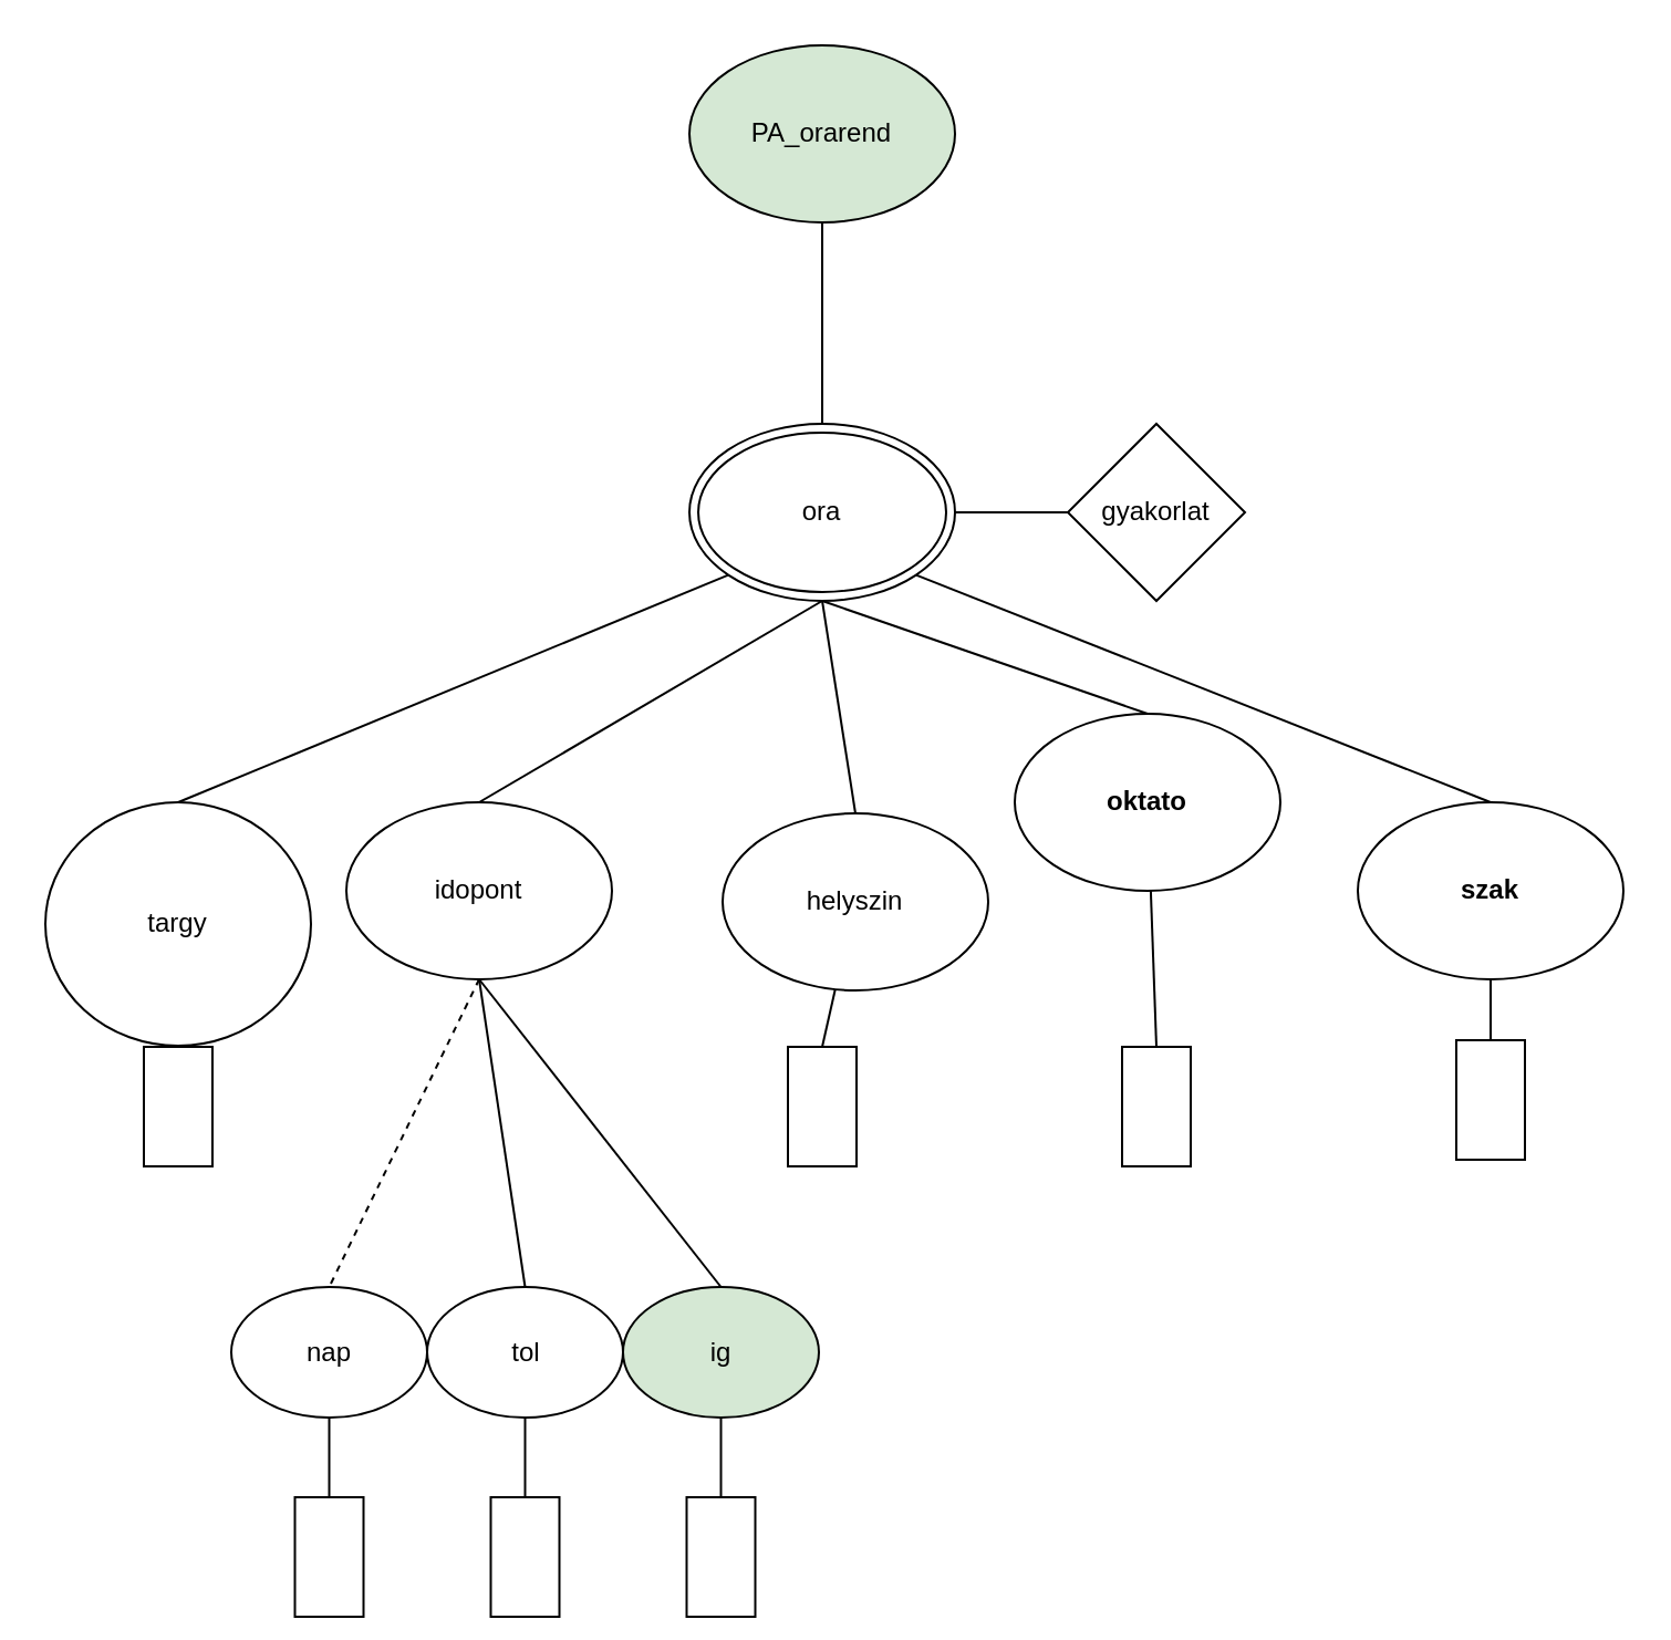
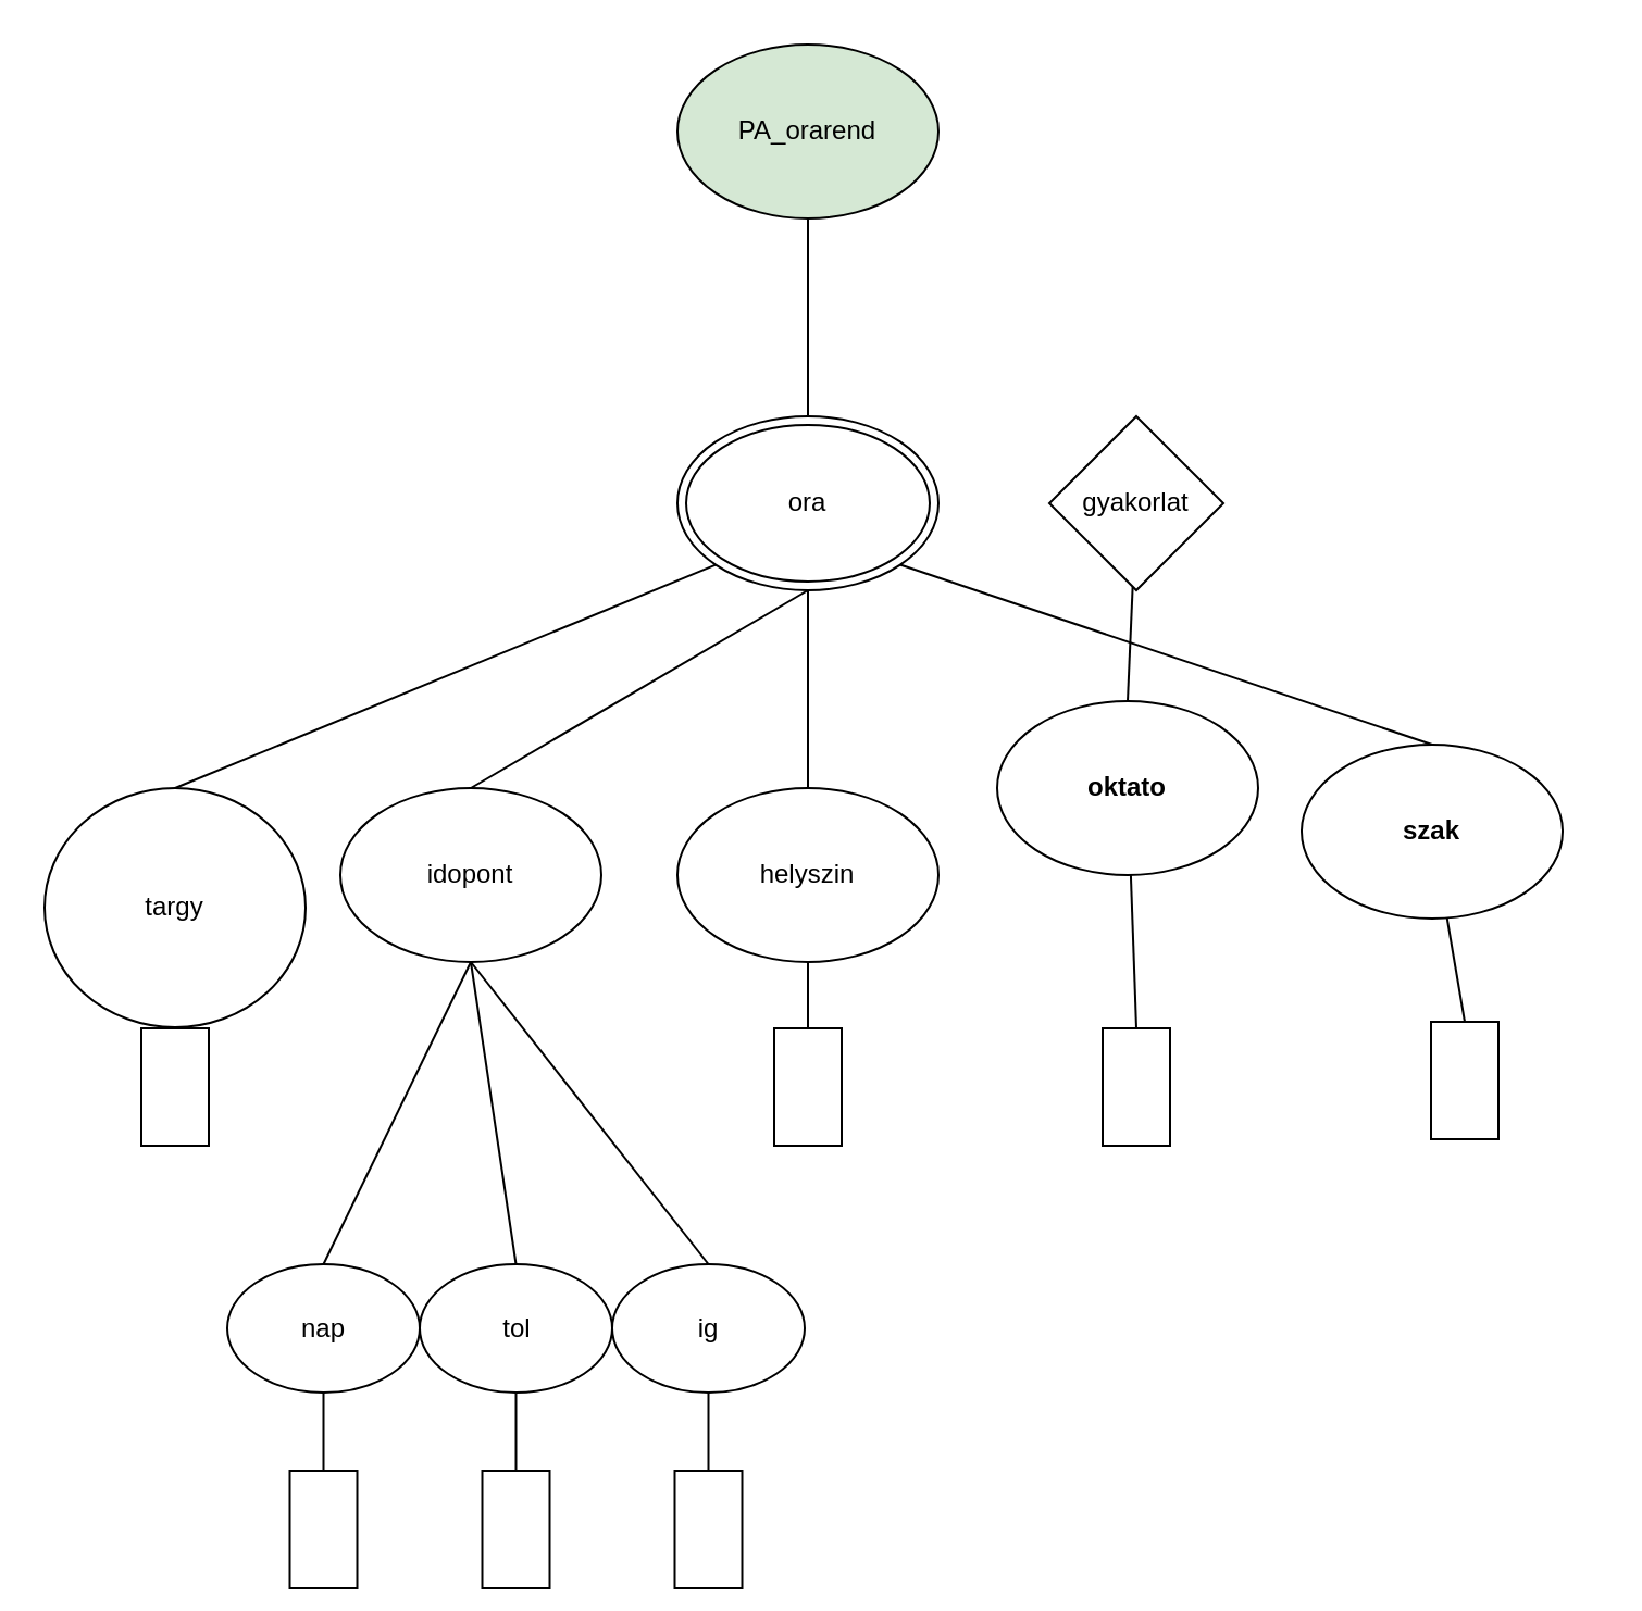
- <mxCell id="34" value="" style="endArrow=none;html=1;rounded=0;fontSize=12;startSize=8;endSize=8;curved=1;exitX=0;exitY=0.5;exitDx=0;exitDy=0;entryX=1;entryY=0.5;entryDx=0;entryDy=0;" edge="1" parent="1" source="33" target="2"><mxGeometry width="50" height="50" relative="1" as="geometry"><mxPoint x="319" y="385" as="sourcePoint" /><mxPoint x="369" y="335" as="targetPoint" /></mxGeometry></mxCell>
- <mxCell id="11" value="" style="endArrow=none;html=1;rounded=0;fontSize=12;startSize=8;endSize=8;curved=1;exitX=0.5;exitY=0;exitDx=0;exitDy=0;entryX=0.5;entryY=1;entryDx=0;entryDy=0;" edge="1" parent="1" source="6" target="2"><mxGeometry width="50" height="50" relative="1" as="geometry"><mxPoint x="560" y="380" as="sourcePoint" /><mxPoint x="610" y="330" as="targetPoint" /></mxGeometry></mxCell>
+ <mxCell id="11" value="" style="endArrow=none;html=1;rounded=0;fontSize=12;startSize=8;endSize=8;curved=1;exitX=0.5;exitY=0;exitDx=0;exitDy=0;" edge="1" parent="1" source="6" target="33"><mxGeometry width="50" height="50" relative="1" as="geometry"><mxPoint x="560" y="380" as="sourcePoint" /><mxPoint x="610" y="330" as="targetPoint" /></mxGeometry></mxCell>
- <mxCell id="7" value="szak" style="ellipse;whiteSpace=wrap;html=1;fontStyle=1" vertex="1" parent="1"><mxGeometry x="613" y="362" width="120" height="80" as="geometry" /></mxCell>
+ <mxCell id="7" value="szak" style="ellipse;whiteSpace=wrap;html=1;fontStyle=1" vertex="1" parent="1"><mxGeometry x="598" y="342" width="120" height="80" as="geometry" /></mxCell>
- <mxCell id="5" value="helyszin" style="ellipse;whiteSpace=wrap;html=1;" vertex="1" parent="1"><mxGeometry x="326" y="367" width="120" height="80" as="geometry" /></mxCell>
+ <mxCell id="5" value="helyszin" style="ellipse;whiteSpace=wrap;html=1;" vertex="1" parent="1"><mxGeometry x="311" y="362" width="120" height="80" as="geometry" /></mxCell>
- <mxCell id="17" value="" style="endArrow=none;html=1;rounded=0;fontSize=12;startSize=8;endSize=8;curved=1;entryX=0.5;entryY=0;entryDx=0;entryDy=0;exitX=0.5;exitY=1;exitDx=0;exitDy=0;dashed=1;" edge="1" parent="1" source="4" target="13"><mxGeometry width="50" height="50" relative="1" as="geometry"><mxPoint x="108" y="636" as="sourcePoint" /><mxPoint x="158" y="586" as="targetPoint" /></mxGeometry></mxCell>
+ <mxCell id="17" value="" style="endArrow=none;html=1;rounded=0;fontSize=12;startSize=8;endSize=8;curved=1;entryX=0.5;entryY=0;entryDx=0;entryDy=0;exitX=0.5;exitY=1;exitDx=0;exitDy=0;" edge="1" parent="1" source="4" target="13"><mxGeometry width="50" height="50" relative="1" as="geometry"><mxPoint x="108" y="636" as="sourcePoint" /><mxPoint x="158" y="586" as="targetPoint" /></mxGeometry></mxCell>
- <mxCell id="15" value="ig" style="ellipse;whiteSpace=wrap;html=1;fillColor=#d5e8d4;" vertex="1" parent="1"><mxGeometry x="281" y="581" width="88.5" height="59" as="geometry" /></mxCell>
+ <mxCell id="15" value="ig" style="ellipse;whiteSpace=wrap;html=1;" vertex="1" parent="1"><mxGeometry x="281" y="581" width="88.5" height="59" as="geometry" /></mxCell>
